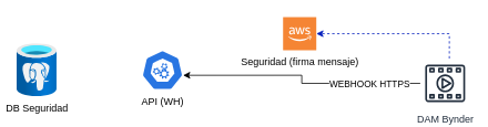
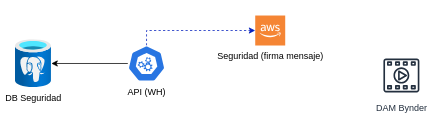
+ <mxCell id="4" style="edgeStyle=orthogonalEdgeStyle;rounded=0;orthogonalLoop=1;jettySize=auto;html=1;exitX=0.5;exitY=0;exitDx=0;exitDy=0;exitPerimeter=0;dashed=1;fillColor=#0050ef;strokeColor=#001DBC;" edge="1" parent="1" source="6" target="7"><mxGeometry relative="1" as="geometry" /></mxCell>
- <mxCell id="2" style="edgeStyle=orthogonalEdgeStyle;rounded=0;orthogonalLoop=1;jettySize=auto;html=1;dashed=1;fillColor=#0050ef;strokeColor=#001DBC;" edge="1" parent="1" source="3" target="7"><mxGeometry relative="1" as="geometry"><Array as="points"><mxPoint x="540" y="40" /></Array></mxGeometry></mxCell>
+ <mxCell id="5" style="edgeStyle=orthogonalEdgeStyle;rounded=0;orthogonalLoop=1;jettySize=auto;html=1;" edge="1" parent="1" source="6" target="10"><mxGeometry relative="1" as="geometry" /></mxCell>
- <mxCell id="8" style="edgeStyle=orthogonalEdgeStyle;rounded=0;orthogonalLoop=1;jettySize=auto;html=1;entryX=0.995;entryY=0.63;entryDx=0;entryDy=0;entryPerimeter=0;" edge="1" parent="1" source="3" target="6"><mxGeometry relative="1" as="geometry" /></mxCell>
- <mxCell id="9" value="WEBHOOK HTTPS" style="edgeLabel;html=1;align=center;verticalAlign=middle;resizable=0;points=[];" vertex="1" connectable="0" parent="8"><mxGeometry x="-0.361" y="-2" relative="1" as="geometry"><mxPoint x="32" y="2" as="offset" /></mxGeometry></mxCell>
